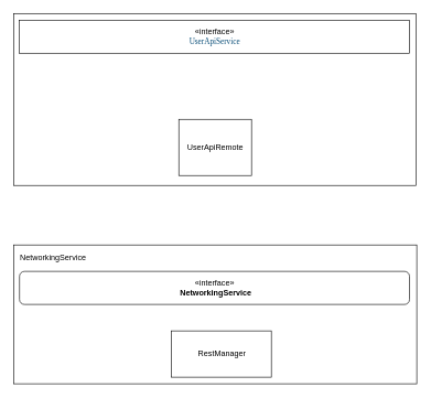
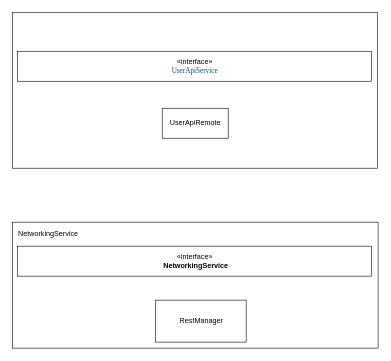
- <mxCell id="7" value="«interface»&lt;br&gt;&lt;p class=&quot;p1&quot; style=&quot;margin: 0px ; font-stretch: normal ; line-height: normal ; font-family: &amp;#34;menlo&amp;#34; ; color: rgb(11 , 79 , 121) ; background-color: rgb(255 , 255 , 255)&quot;&gt;UserApiService&lt;/p&gt;" style="html=1;" vertex="1" parent="1"><mxGeometry x="29" y="30" width="590" height="50" as="geometry" /></mxCell>
+ <mxCell id="7" value="«interface»&lt;br&gt;&lt;p class=&quot;p1&quot; style=&quot;margin: 0px ; font-stretch: normal ; line-height: normal ; font-family: &amp;#34;menlo&amp;#34; ; color: rgb(11 , 79 , 121) ; background-color: rgb(255 , 255 , 255)&quot;&gt;UserApiService&lt;/p&gt;" style="html=1;" vertex="1" parent="1"><mxGeometry x="29" y="85" width="590" height="50" as="geometry" /></mxCell>
- <mxCell id="8" value="UserApiRemote" style="html=1;" vertex="1" parent="1"><mxGeometry x="270" y="180" width="110" height="85" as="geometry" /></mxCell>
+ <mxCell id="8" value="UserApiRemote" style="html=1;" vertex="1" parent="1"><mxGeometry x="270" y="180" width="110" height="50" as="geometry" /></mxCell>
- <mxCell id="5" value="«interface»&lt;br&gt;&lt;b&gt;&amp;nbsp;NetworkingService&lt;/b&gt;" style="html=1;rounded=1;" vertex="1" parent="1"><mxGeometry x="29" y="410" width="590" height="50" as="geometry" /></mxCell>
+ <mxCell id="5" value="«interface»&lt;br&gt;&lt;b&gt;&amp;nbsp;NetworkingService&lt;/b&gt;" style="html=1;" vertex="1" parent="1"><mxGeometry x="29" y="410" width="590" height="50" as="geometry" /></mxCell>
